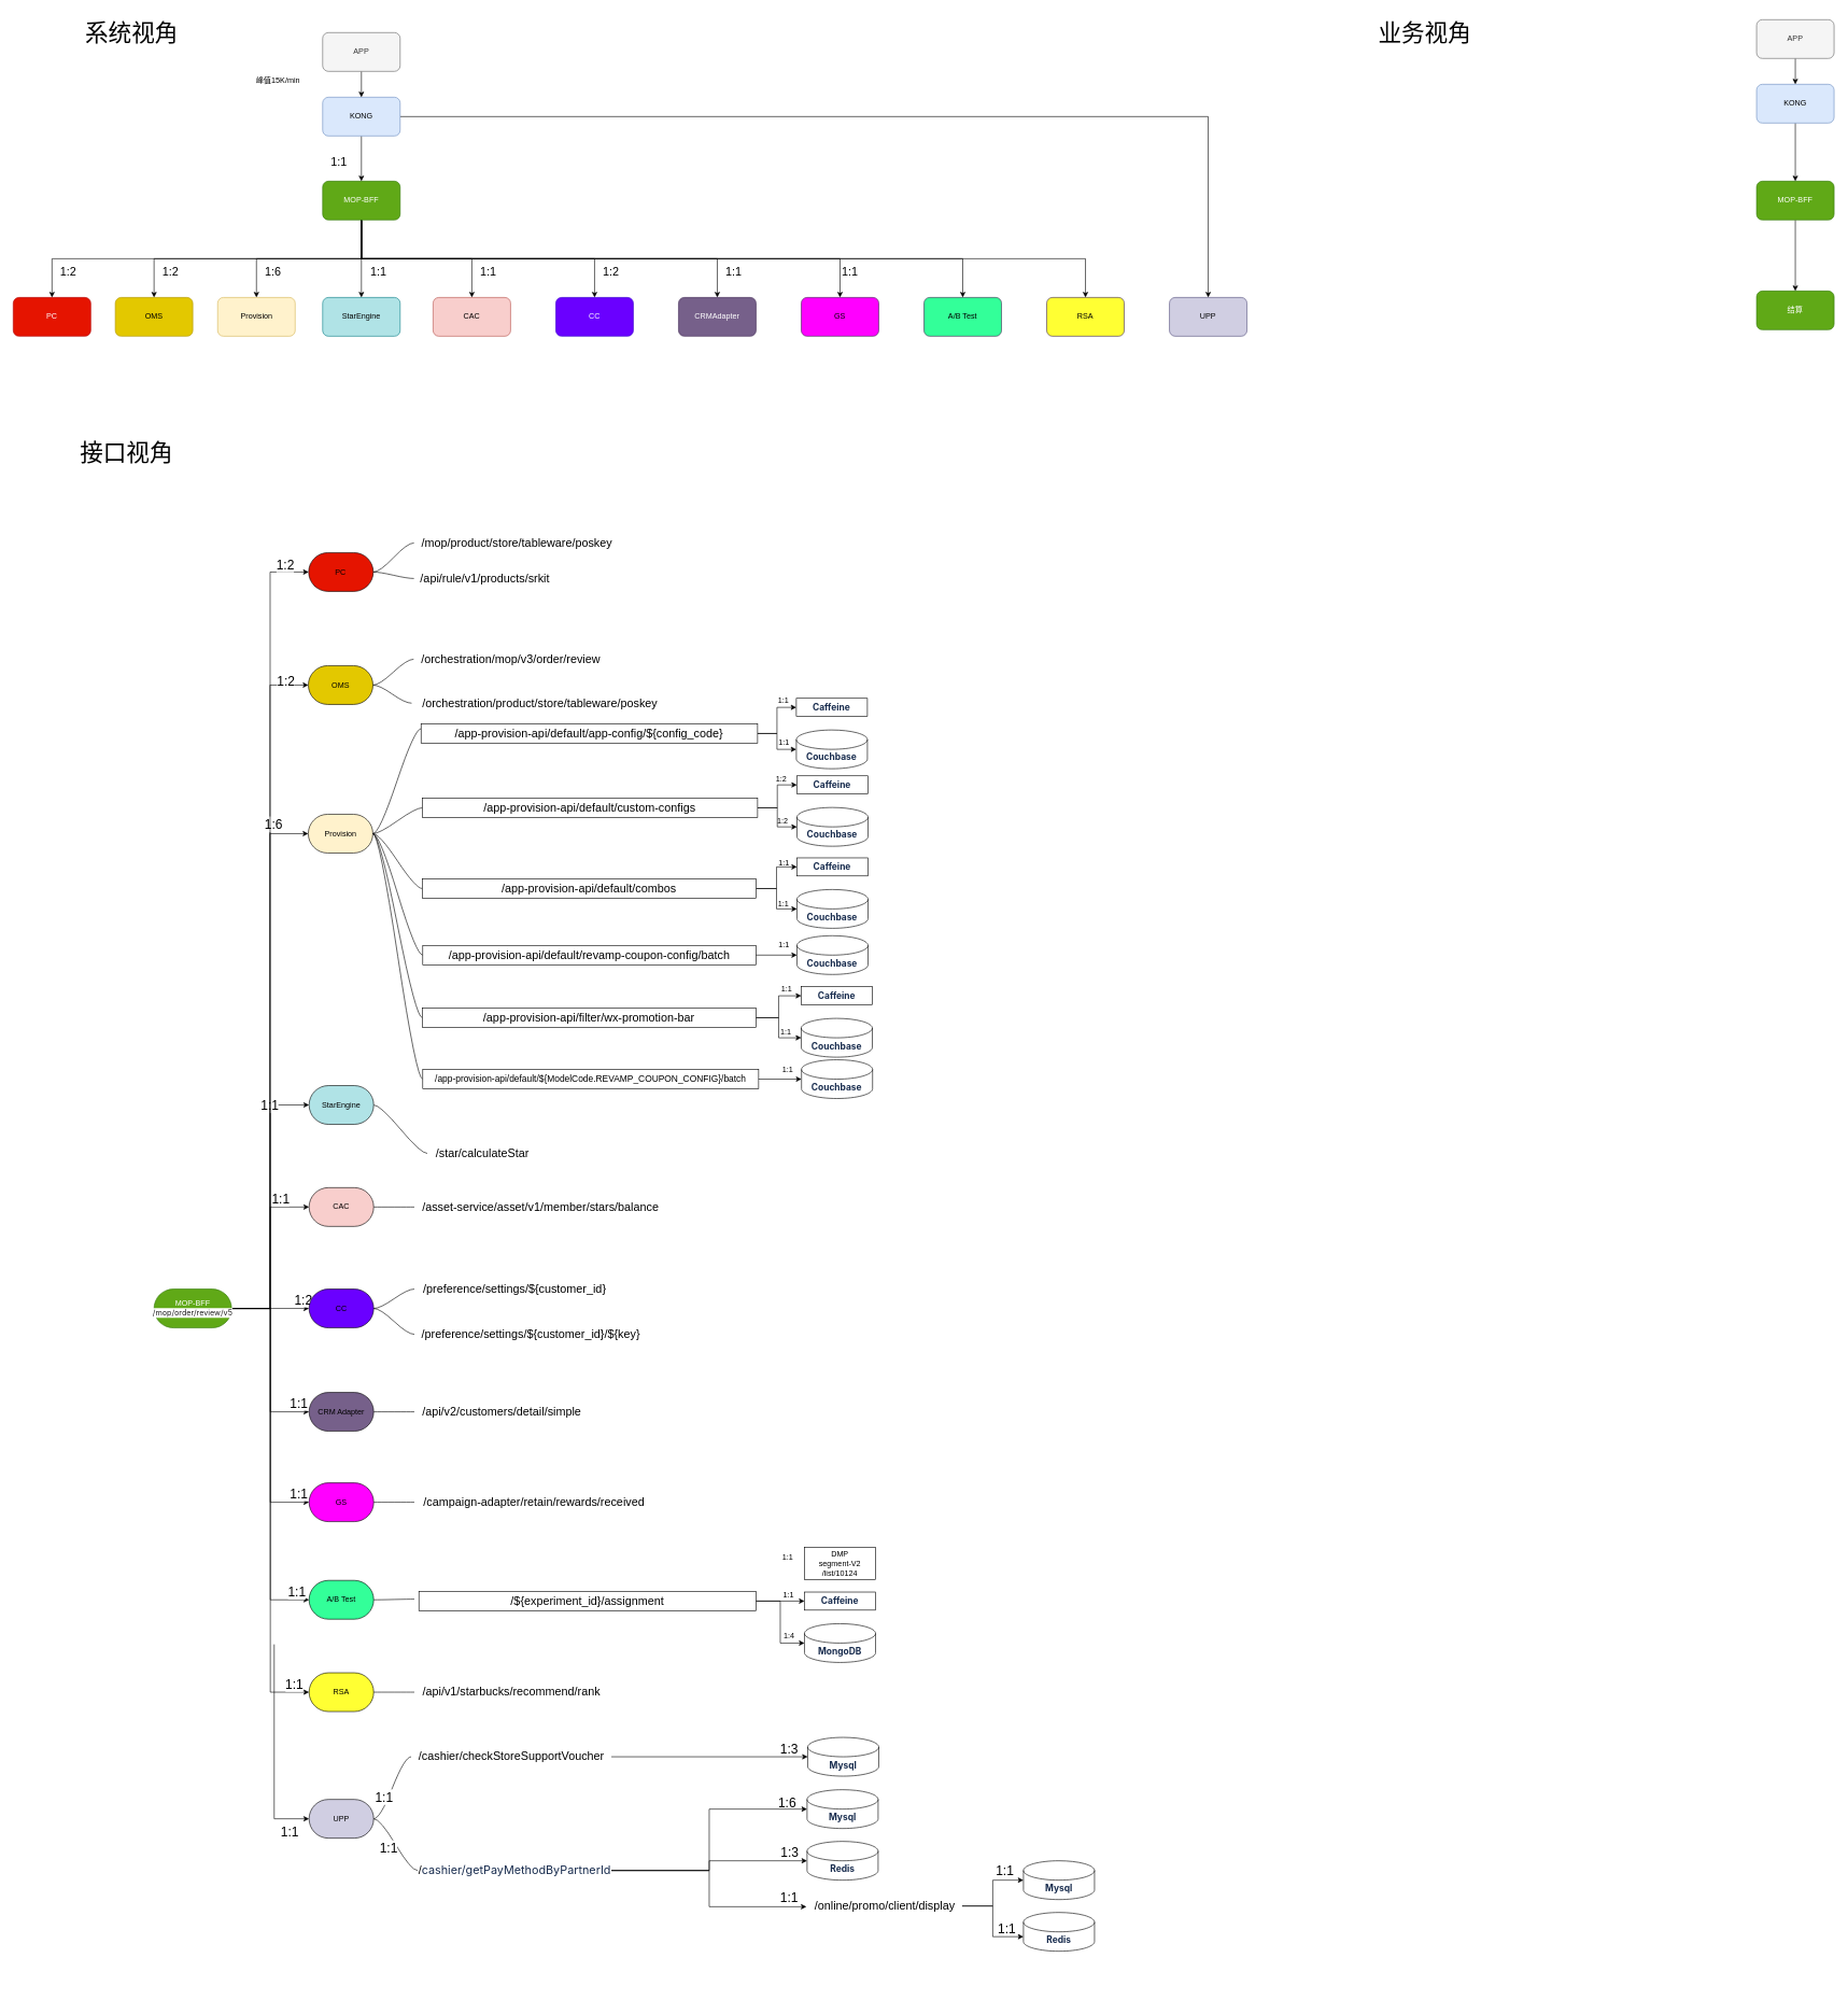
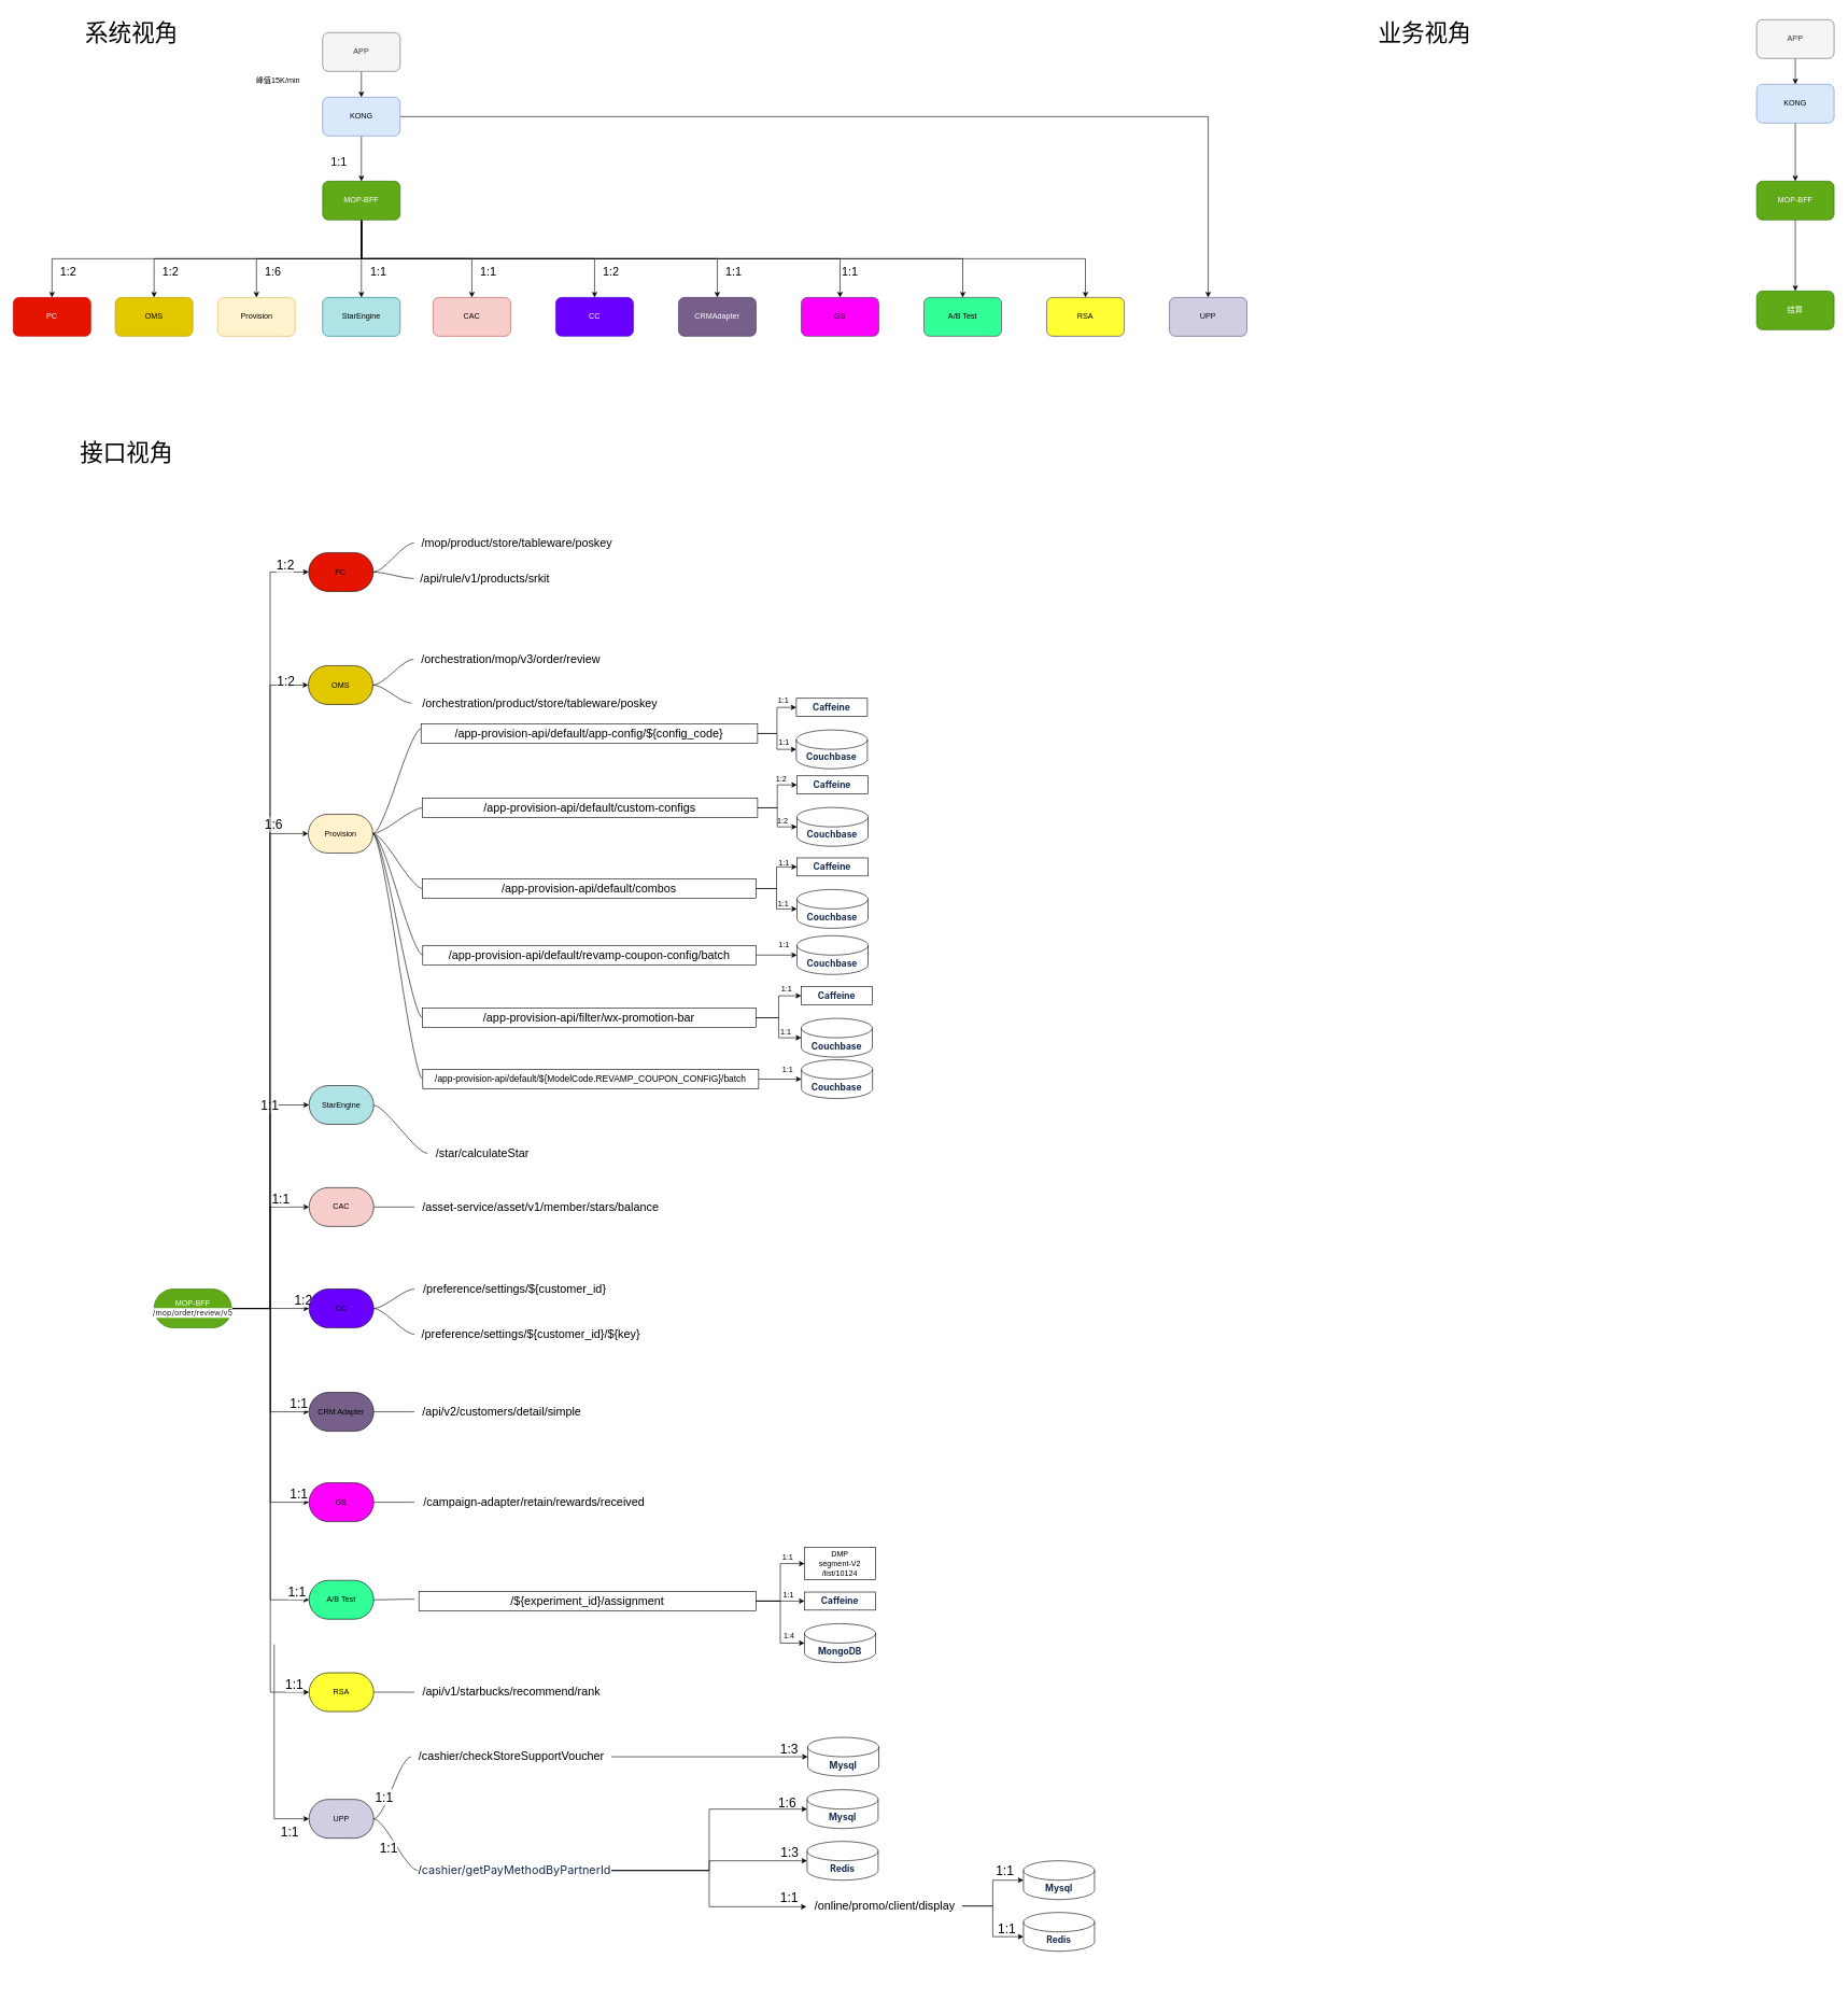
+ <mxCell id="132" style="edgeStyle=orthogonalEdgeStyle;rounded=0;orthogonalLoop=1;jettySize=auto;html=1;exitX=1;exitY=0.5;exitDx=0;exitDy=0;entryX=0;entryY=0.5;entryDx=0;entryDy=0;" parent="1" source="133" target="136" edge="1"><mxGeometry relative="1" as="geometry" /></mxCell>
